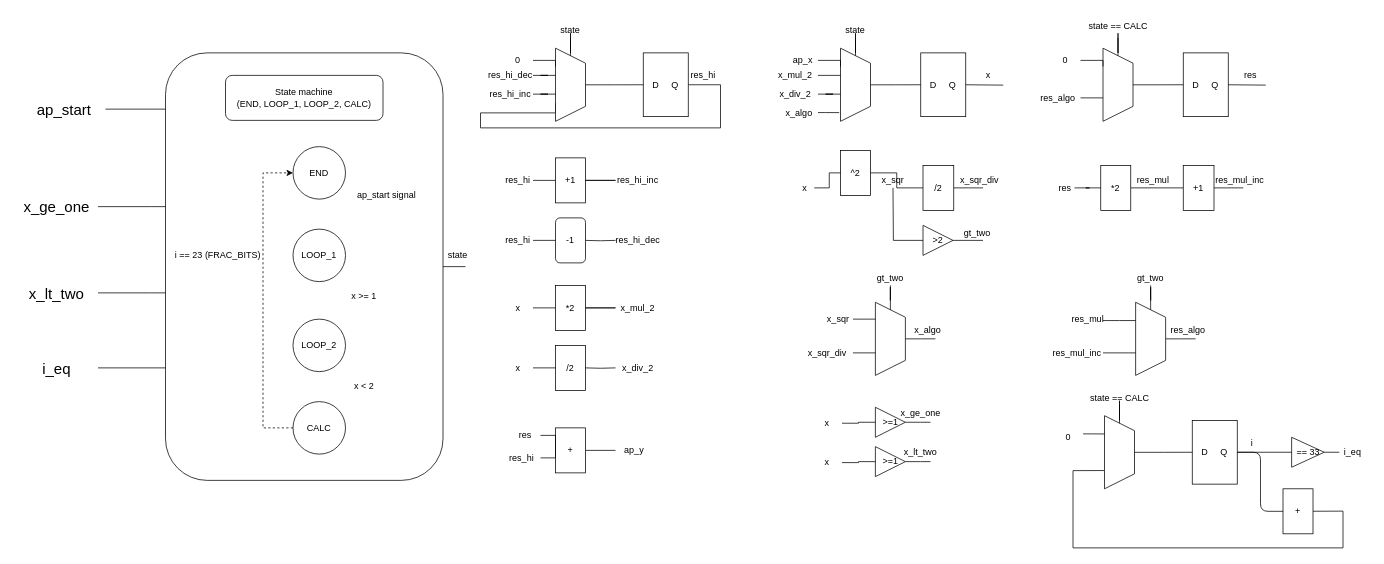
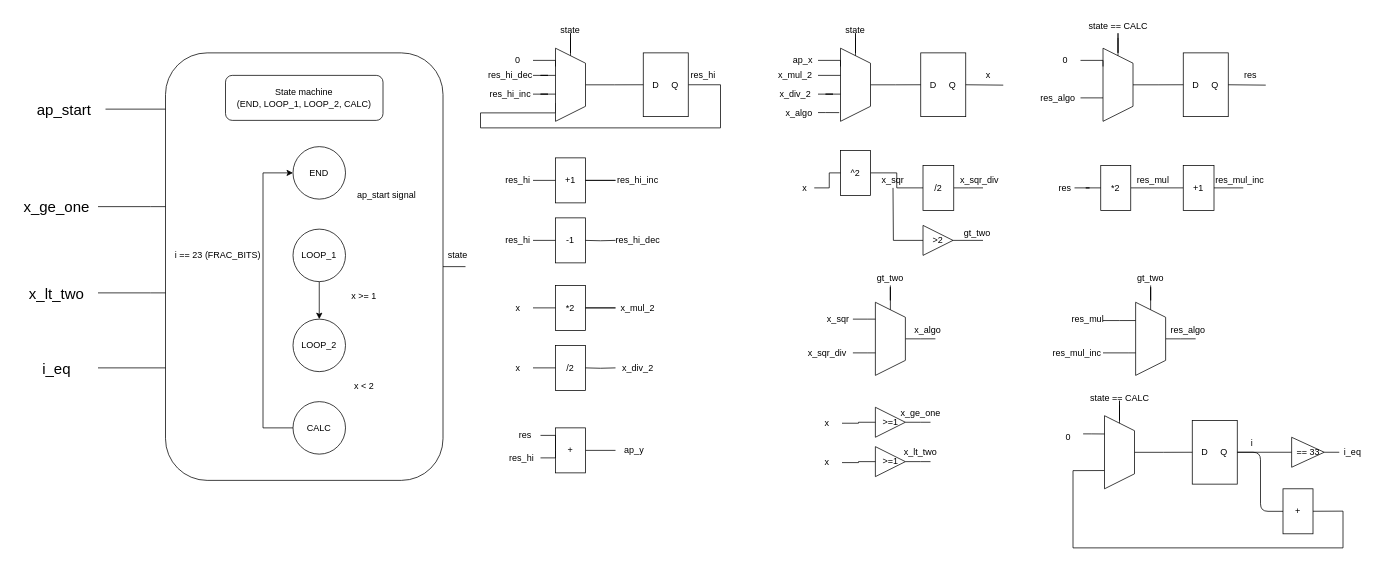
- <mxCell id="25" value="-1" style="whiteSpace=wrap;html=1;rounded=1;" vertex="1" parent="1"><mxGeometry x="740" y="290" width="40" height="60" as="geometry" /></mxCell>
+ <mxCell id="25" value="-1" style="rounded=0;whiteSpace=wrap;html=1;" vertex="1" parent="1"><mxGeometry x="740" y="290" width="40" height="60" as="geometry" /></mxCell>
+ <mxCell id="113" style="edgeStyle=orthogonalEdgeStyle;rounded=0;orthogonalLoop=1;jettySize=auto;html=1;endArrow=classic;endFill=1;" edge="1" parent="1" source="114" target="115"><mxGeometry relative="1" as="geometry" /></mxCell>
- <mxCell id="116" style="edgeStyle=orthogonalEdgeStyle;rounded=0;orthogonalLoop=1;jettySize=auto;html=1;endArrow=classic;endFill=1;dashed=1;" edge="1" parent="1" source="117" target="112"><mxGeometry relative="1" as="geometry"><Array as="points"><mxPoint x="350" y="570" /><mxPoint x="350" y="230" /></Array></mxGeometry></mxCell>
+ <mxCell id="116" style="edgeStyle=orthogonalEdgeStyle;rounded=0;orthogonalLoop=1;jettySize=auto;html=1;endArrow=classic;endFill=1;" edge="1" parent="1" source="117" target="112"><mxGeometry relative="1" as="geometry"><Array as="points"><mxPoint x="350" y="570" /><mxPoint x="350" y="230" /></Array></mxGeometry></mxCell>
